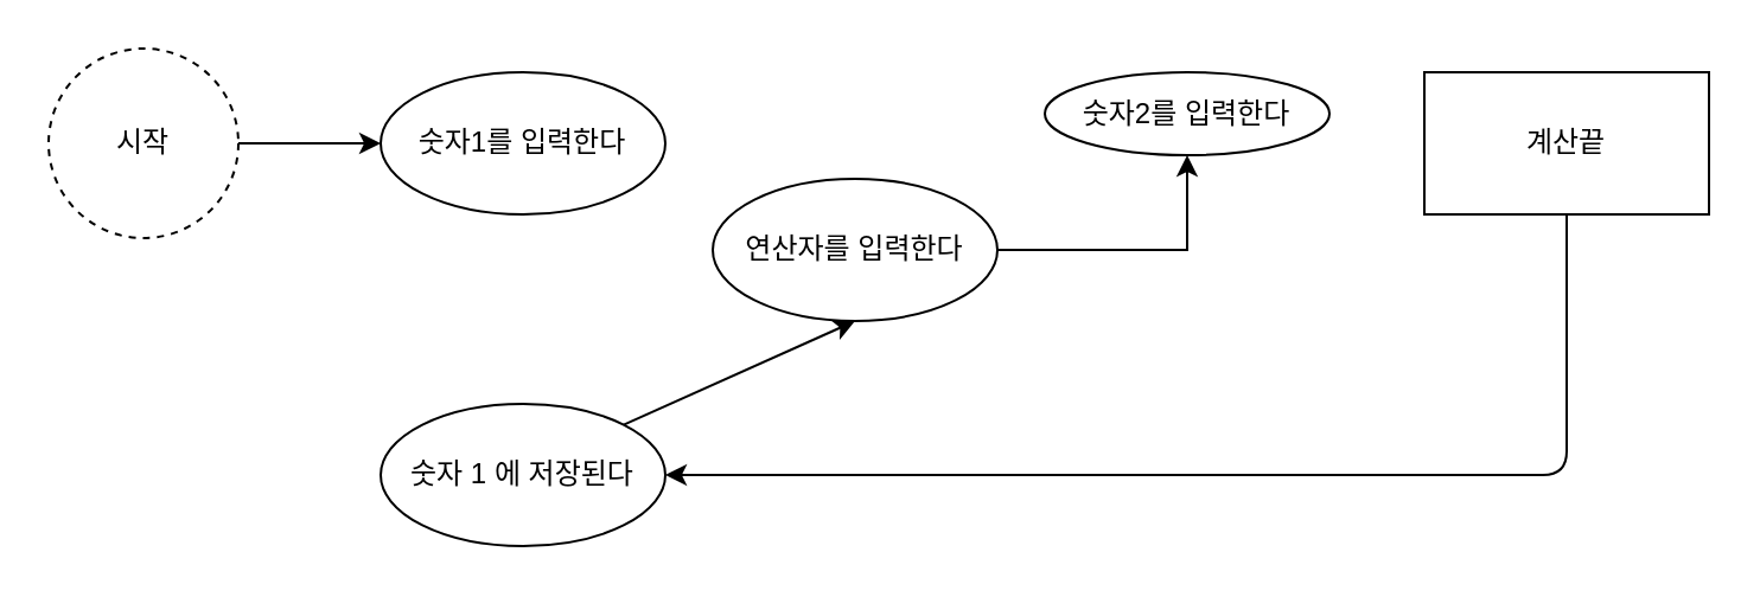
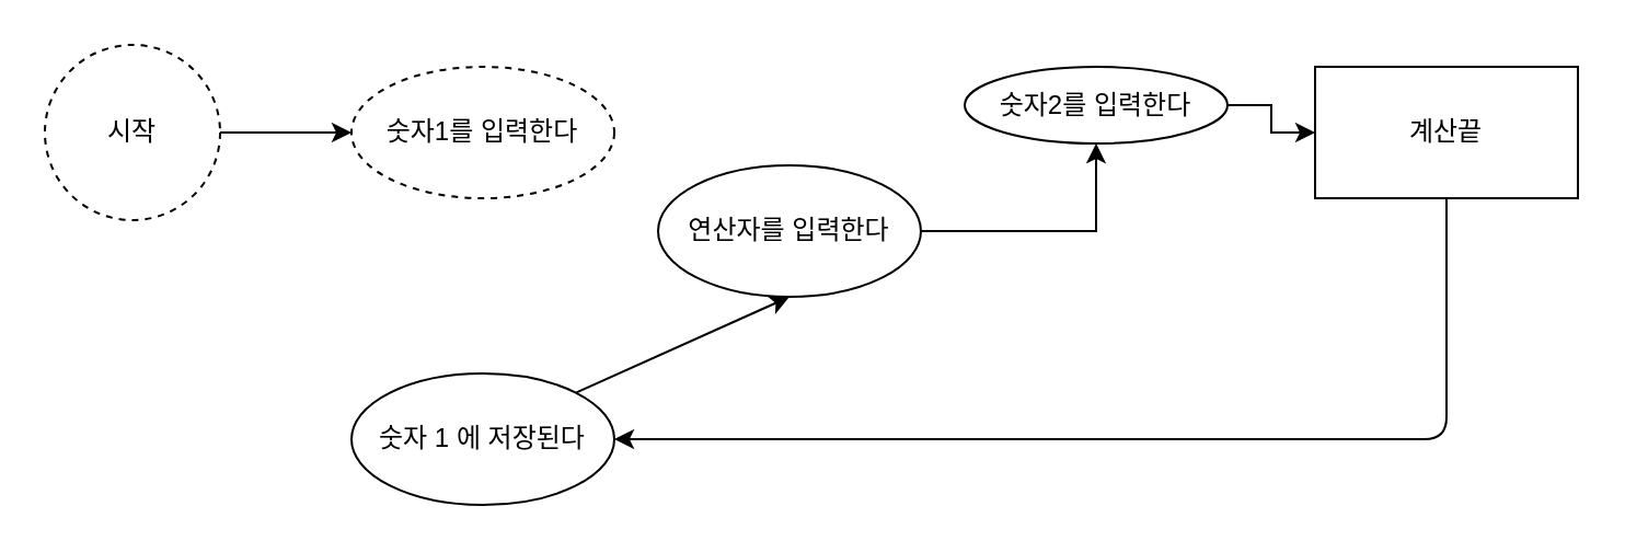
+ <mxCell id="7" value="" style="edgeStyle=orthogonalEdgeStyle;rounded=0;orthogonalLoop=1;jettySize=auto;html=1;" edge="1" parent="1" source="8" target="9"><mxGeometry relative="1" as="geometry" /></mxCell>
- <mxCell id="4" value="숫자1를 입력한다" style="ellipse;whiteSpace=wrap;html=1;" parent="1" vertex="1"><mxGeometry x="160" y="30" width="120" height="60" as="geometry" /></mxCell>
+ <mxCell id="4" value="숫자1를 입력한다" style="ellipse;whiteSpace=wrap;html=1;dashed=1;" parent="1" vertex="1"><mxGeometry x="160" y="30" width="120" height="60" as="geometry" /></mxCell>
